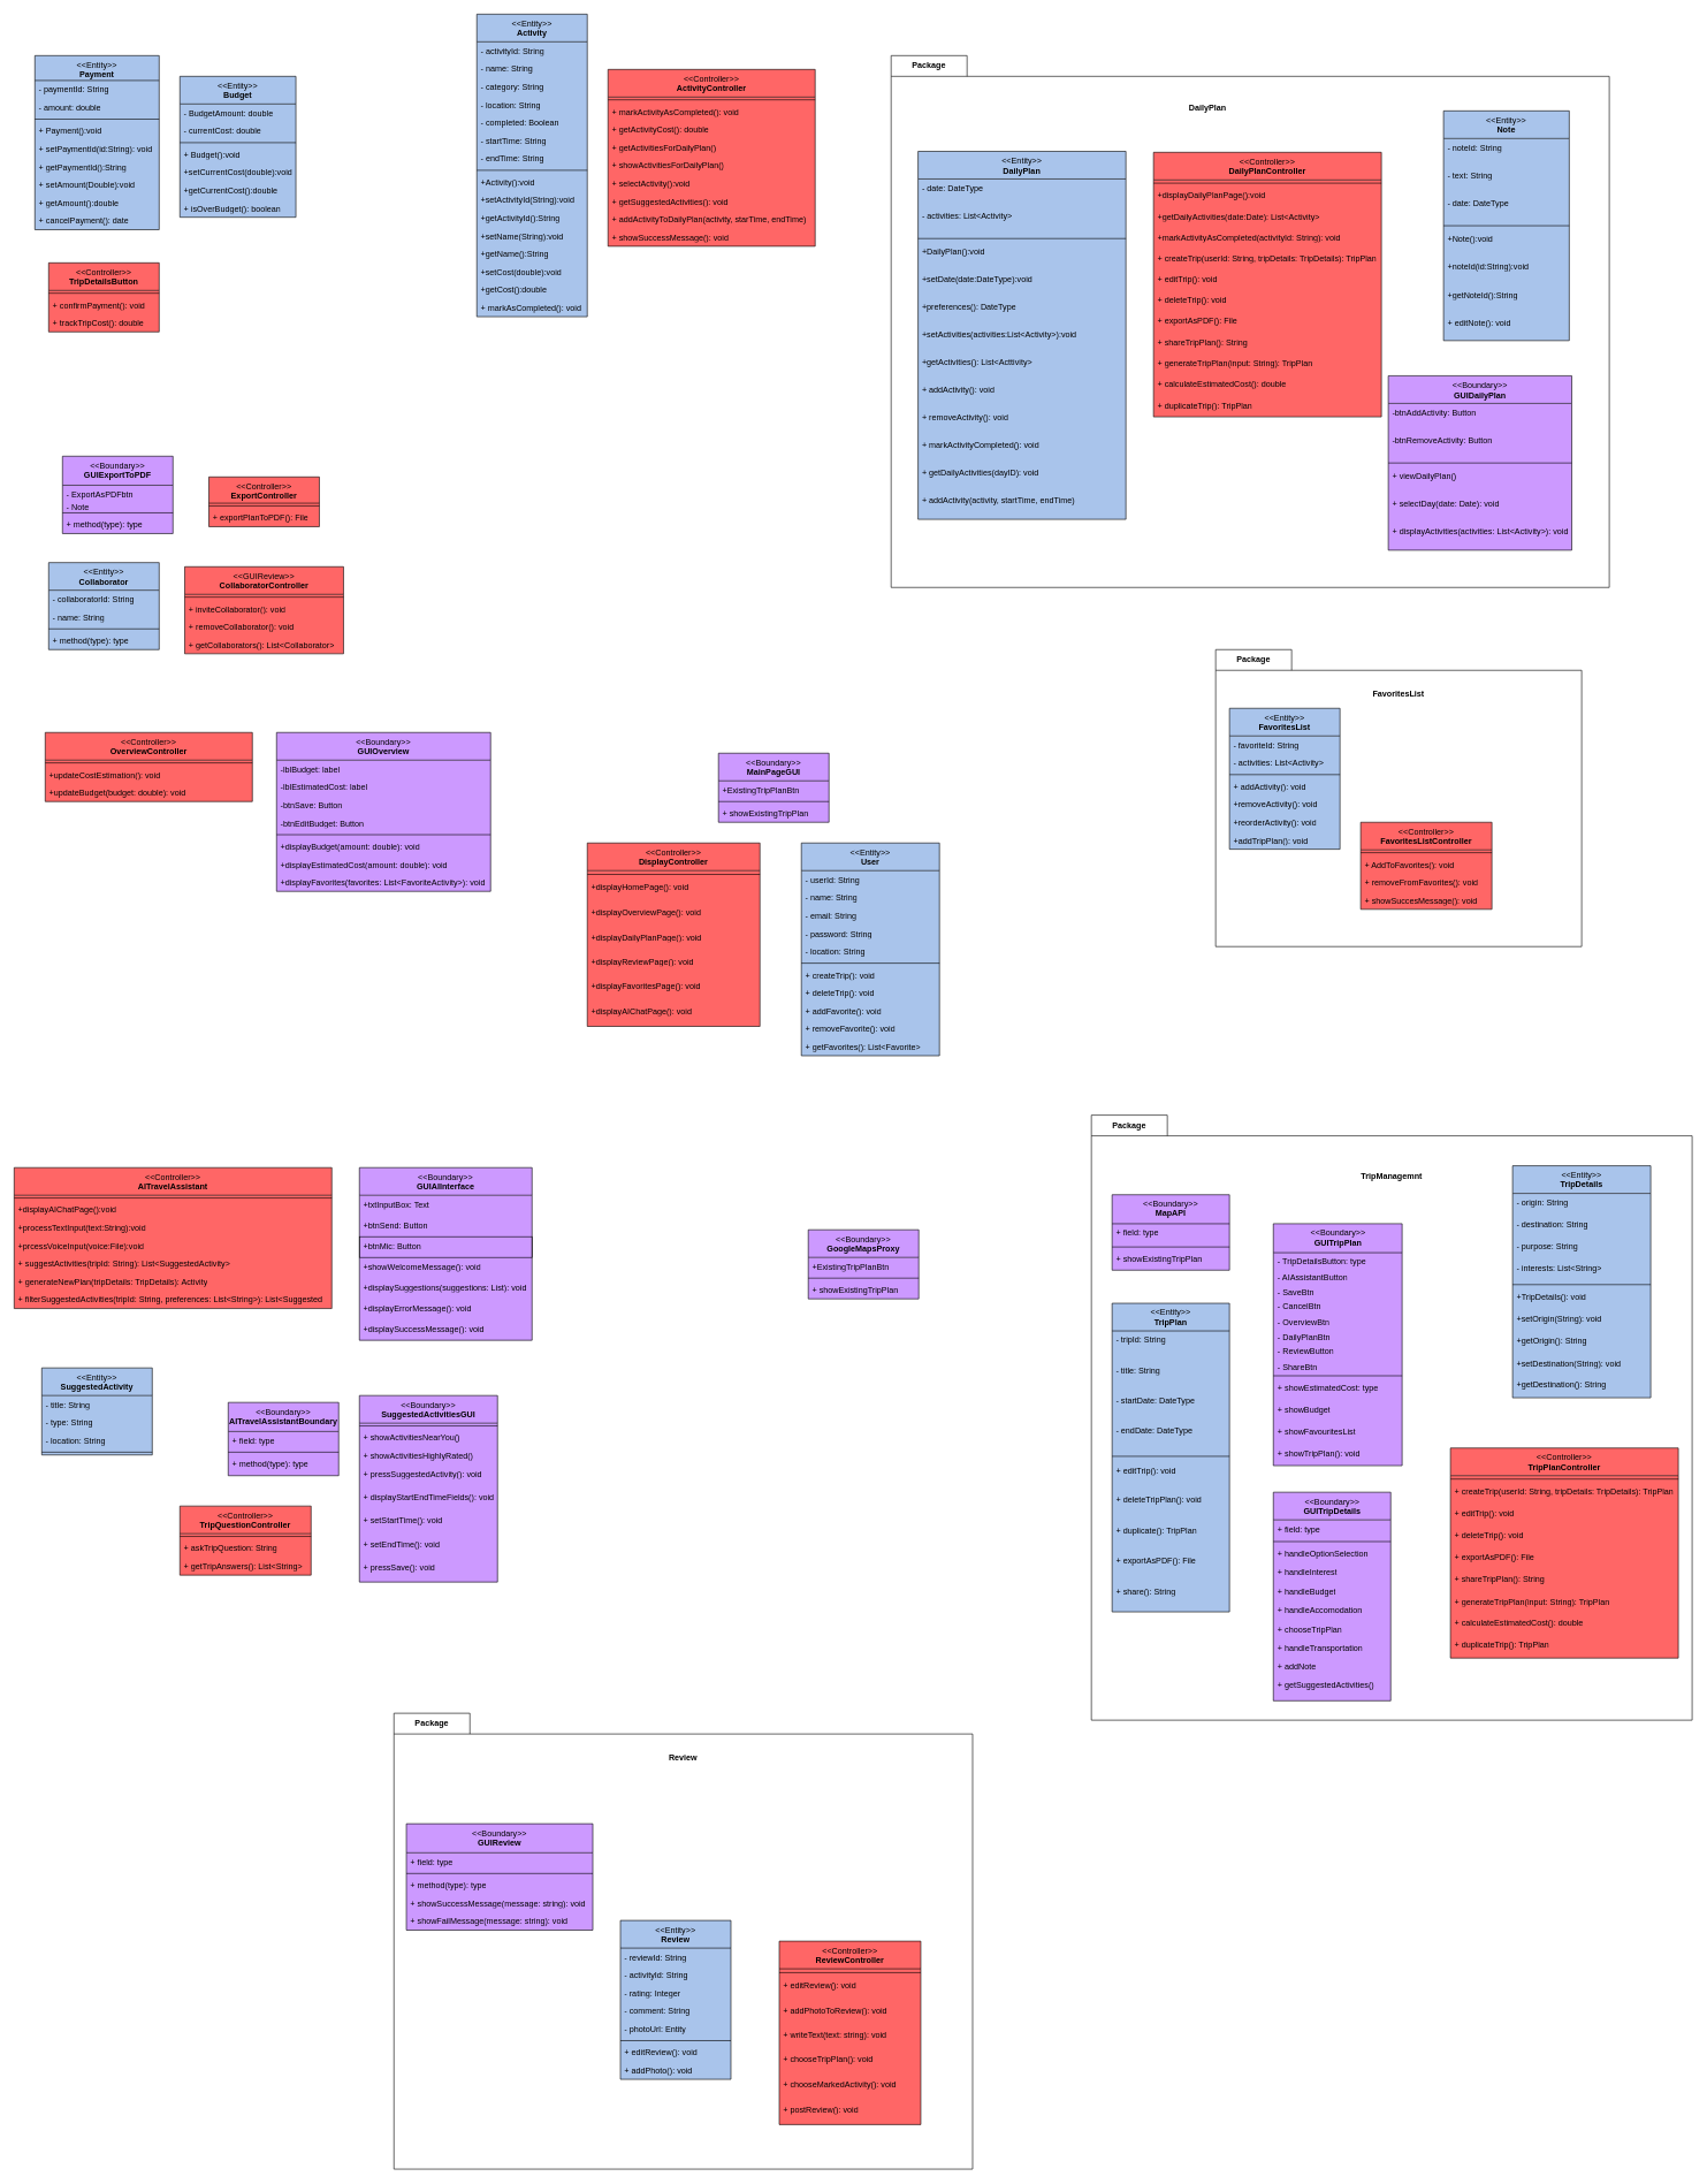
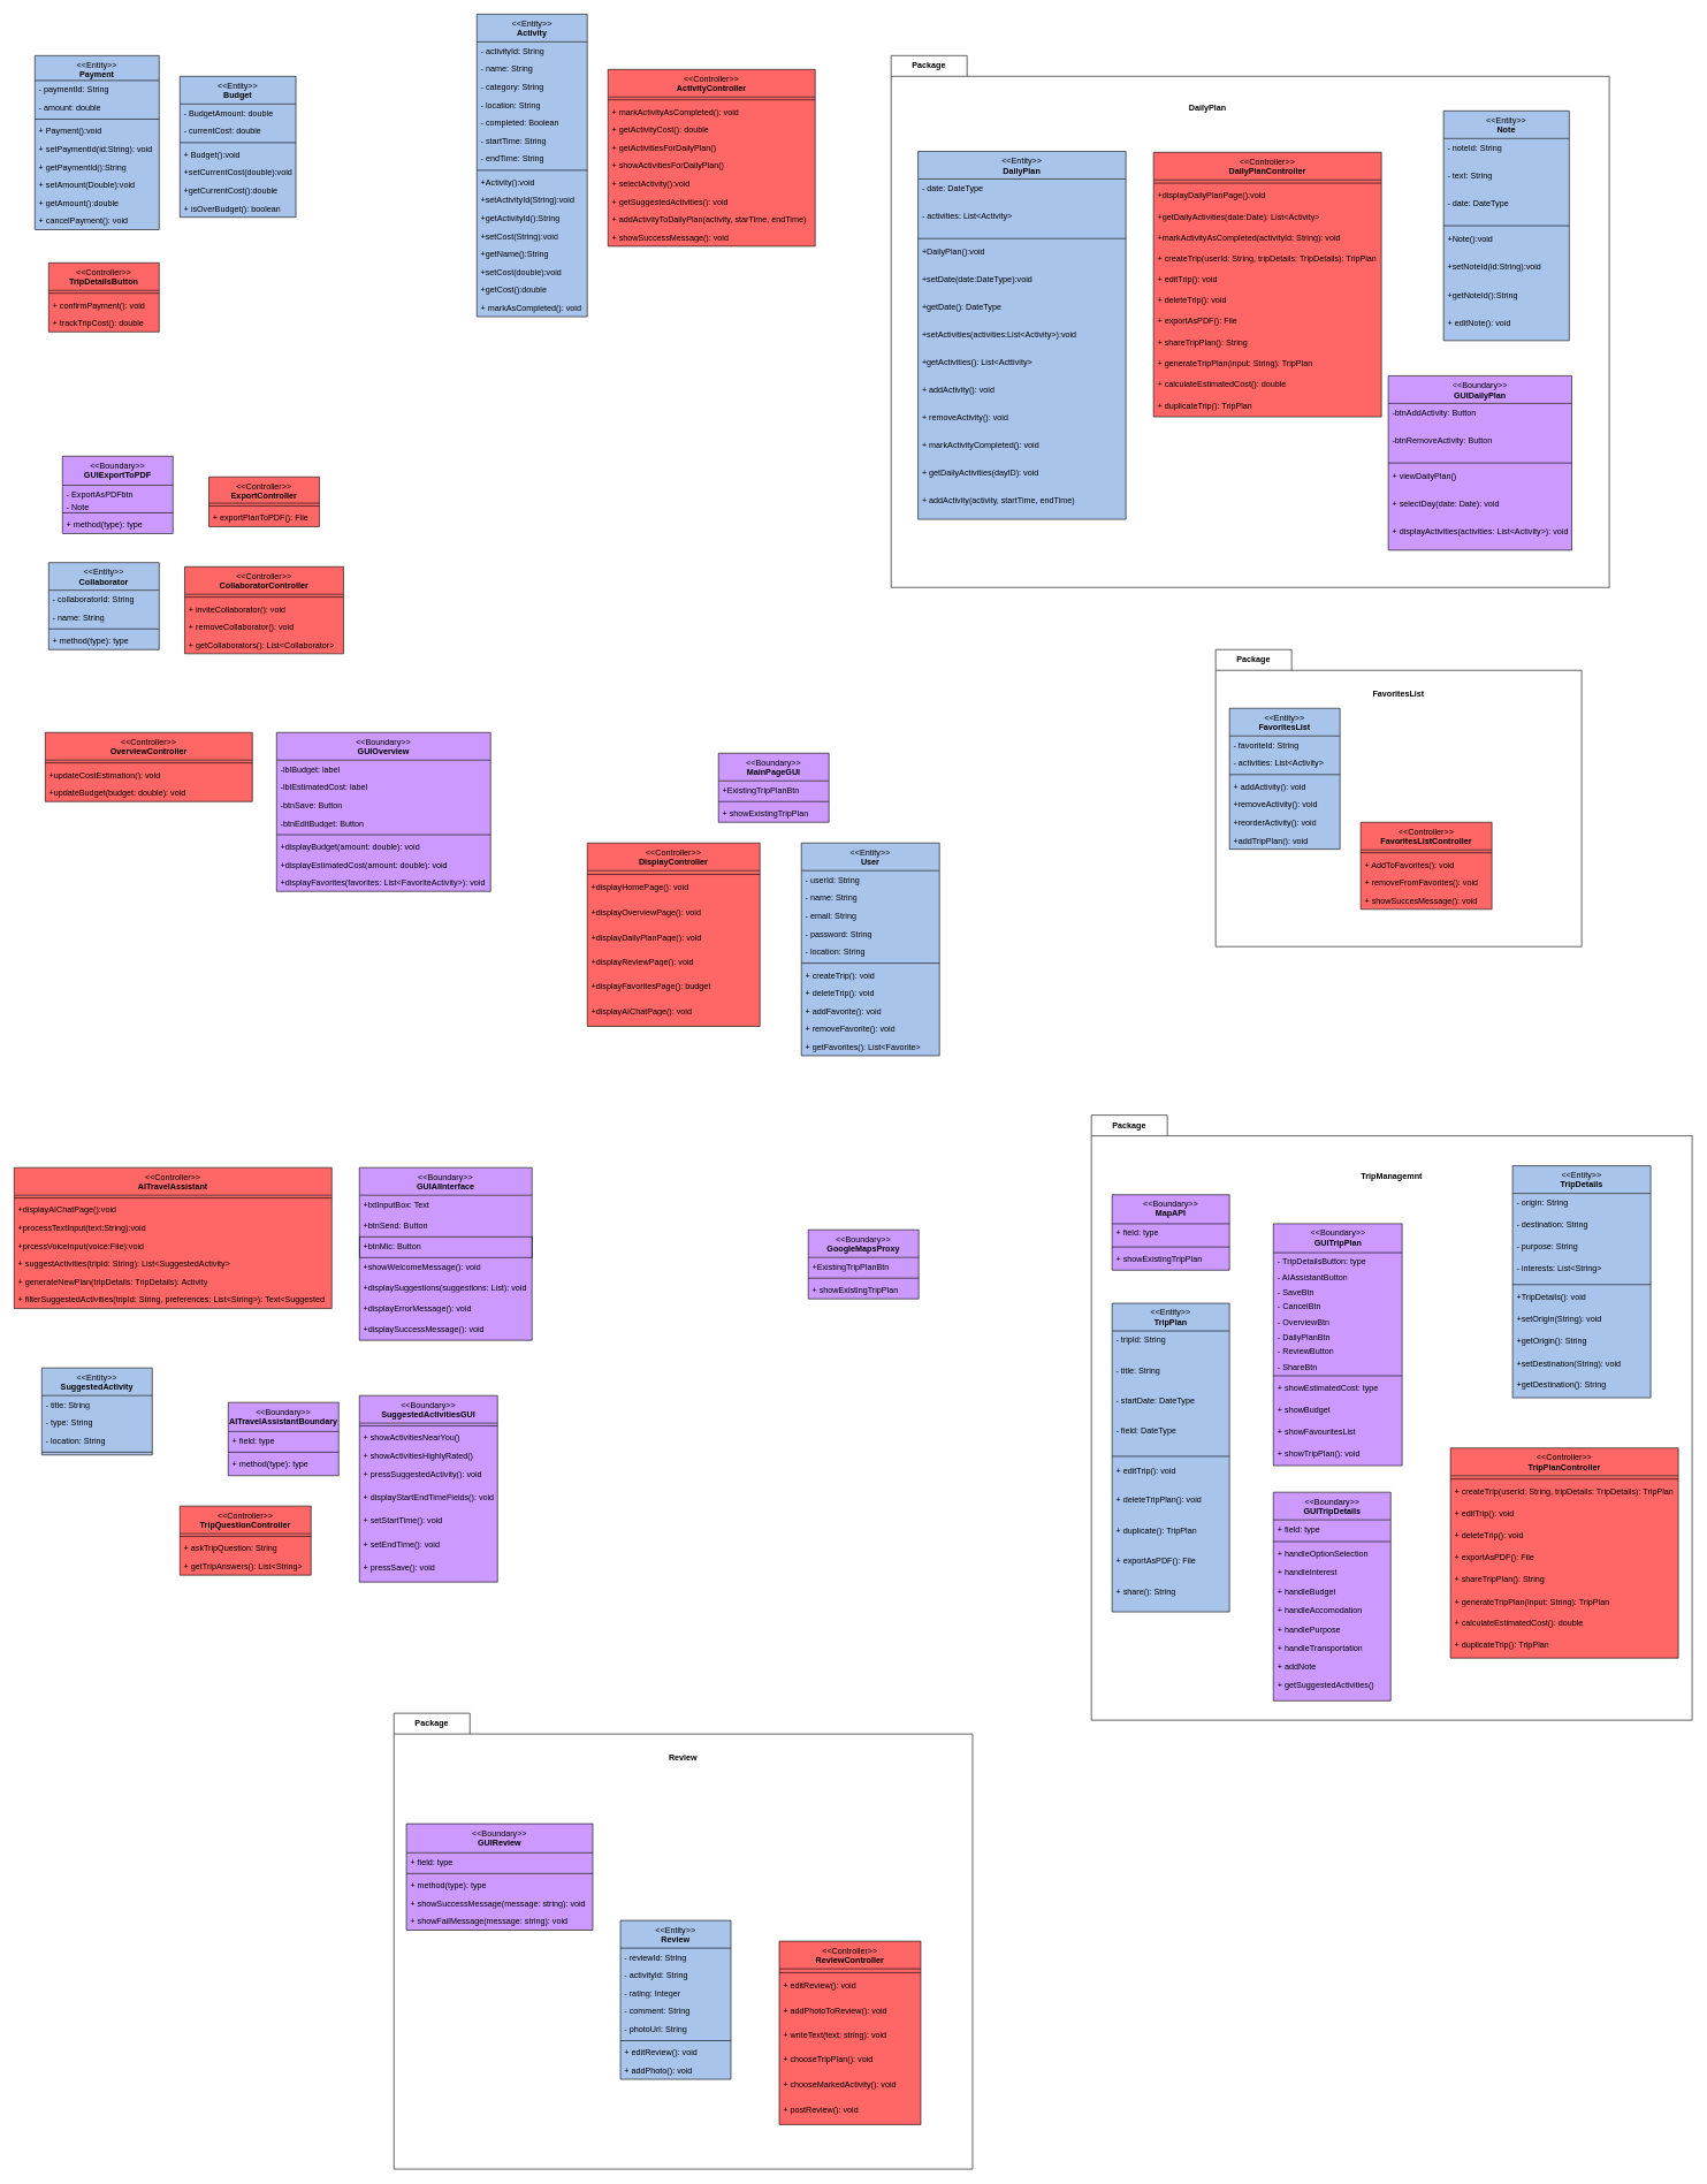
- <mxCell id="93" value="+ cancelPayment(): date" style="text;align=left;verticalAlign=top;spacingLeft=4;spacingRight=4;overflow=hidden;rotatable=0;points=[[0,0.5],[1,0.5]];portConstraint=eastwest;whiteSpace=wrap;html=1;fillStyle=auto;fontFamily=Helvetica;fontSize=12;fontColor=default;fontStyle=0;horizontal=1;" vertex="1" parent="84"><mxGeometry y="226" width="180" height="26" as="geometry" /></mxCell>
+ <mxCell id="93" value="+ cancelPayment(): void" style="text;align=left;verticalAlign=top;spacingLeft=4;spacingRight=4;overflow=hidden;rotatable=0;points=[[0,0.5],[1,0.5]];portConstraint=eastwest;whiteSpace=wrap;html=1;fillStyle=auto;fontFamily=Helvetica;fontSize=12;fontColor=default;fontStyle=0;horizontal=1;" vertex="1" parent="84"><mxGeometry y="226" width="180" height="26" as="geometry" /></mxCell>
- <mxCell id="14" value="+setName(String):void" style="text;align=left;verticalAlign=top;spacingLeft=4;spacingRight=4;overflow=hidden;rotatable=0;points=[[0,0.5],[1,0.5]];portConstraint=eastwest;whiteSpace=wrap;html=1;fillStyle=auto;fontFamily=Helvetica;fontSize=12;fontColor=default;fontStyle=0;horizontal=1;" vertex="1" parent="2"><mxGeometry y="308" width="160" height="26" as="geometry" /></mxCell>
+ <mxCell id="14" value="+setCost(String):void" style="text;align=left;verticalAlign=top;spacingLeft=4;spacingRight=4;overflow=hidden;rotatable=0;points=[[0,0.5],[1,0.5]];portConstraint=eastwest;whiteSpace=wrap;html=1;fillStyle=auto;fontFamily=Helvetica;fontSize=12;fontColor=default;fontStyle=0;horizontal=1;" vertex="1" parent="2"><mxGeometry y="308" width="160" height="26" as="geometry" /></mxCell>
- <mxCell id="208" value="+noteId(id:String):void" style="text;align=left;verticalAlign=top;spacingLeft=4;spacingRight=4;overflow=hidden;rotatable=0;points=[[0,0.5],[1,0.5]];portConstraint=eastwest;whiteSpace=wrap;html=1;fillStyle=auto;fontFamily=Helvetica;fontSize=12;fontColor=default;fontStyle=0;horizontal=1;" vertex="1" parent="202"><mxGeometry y="212.48" width="182.04" height="40.04" as="geometry" /></mxCell>
+ <mxCell id="208" value="+setNoteId(id:String):void" style="text;align=left;verticalAlign=top;spacingLeft=4;spacingRight=4;overflow=hidden;rotatable=0;points=[[0,0.5],[1,0.5]];portConstraint=eastwest;whiteSpace=wrap;html=1;fillStyle=auto;fontFamily=Helvetica;fontSize=12;fontColor=default;fontStyle=0;horizontal=1;" vertex="1" parent="202"><mxGeometry y="212.48" width="182.04" height="40.04" as="geometry" /></mxCell>
- <mxCell id="194" value="+preferences(): DateType" style="text;align=left;verticalAlign=top;spacingLeft=4;spacingRight=4;overflow=hidden;rotatable=0;points=[[0,0.5],[1,0.5]];portConstraint=eastwest;whiteSpace=wrap;html=1;fillStyle=auto;swimlaneFillColor=default;fontFamily=Helvetica;fontSize=12;fontColor=default;fontStyle=0;horizontal=1;" vertex="1" parent="188"><mxGeometry y="212.48" width="300.99" height="40.04" as="geometry" /></mxCell>
+ <mxCell id="194" value="+getDate(): DateType" style="text;align=left;verticalAlign=top;spacingLeft=4;spacingRight=4;overflow=hidden;rotatable=0;points=[[0,0.5],[1,0.5]];portConstraint=eastwest;whiteSpace=wrap;html=1;fillStyle=auto;swimlaneFillColor=default;fontFamily=Helvetica;fontSize=12;fontColor=default;fontStyle=0;horizontal=1;" vertex="1" parent="188"><mxGeometry y="212.48" width="300.99" height="40.04" as="geometry" /></mxCell>
- <mxCell id="102" value="&lt;div&gt;&lt;span style=&quot;font-weight: normal;&quot;&gt;&amp;lt;&amp;lt;GUIReview&amp;gt;&amp;gt;&lt;/span&gt;&lt;/div&gt;CollaboratorController" style="swimlane;fontStyle=1;align=center;verticalAlign=top;childLayout=stackLayout;horizontal=1;startSize=40;horizontalStack=0;resizeParent=1;resizeParentMax=0;resizeLast=0;collapsible=1;marginBottom=0;whiteSpace=wrap;html=1;strokeColor=default;swimlaneFillColor=#FF6666;fontFamily=Helvetica;fontSize=12;fontColor=default;fillColor=#FF6666;" vertex="1" parent="1"><mxGeometry x="267" y="820" width="230" height="126" as="geometry" /></mxCell>
+ <mxCell id="102" value="&lt;div&gt;&lt;span style=&quot;font-weight: normal;&quot;&gt;&amp;lt;&amp;lt;Controller&amp;gt;&amp;gt;&lt;/span&gt;&lt;/div&gt;CollaboratorController" style="swimlane;fontStyle=1;align=center;verticalAlign=top;childLayout=stackLayout;horizontal=1;startSize=40;horizontalStack=0;resizeParent=1;resizeParentMax=0;resizeLast=0;collapsible=1;marginBottom=0;whiteSpace=wrap;html=1;strokeColor=default;swimlaneFillColor=#FF6666;fontFamily=Helvetica;fontSize=12;fontColor=default;fillColor=#FF6666;" vertex="1" parent="1"><mxGeometry x="267" y="820" width="230" height="126" as="geometry" /></mxCell>
- <mxCell id="290" value="+displayFavoritesPage(): void" style="text;strokeColor=none;fillColor=none;align=left;verticalAlign=top;spacingLeft=4;spacingRight=4;overflow=hidden;rotatable=0;points=[[0,0.5],[1,0.5]];portConstraint=eastwest;whiteSpace=wrap;html=1;fontFamily=Helvetica;fontSize=12;fontColor=default;fontStyle=0;horizontal=1;" vertex="1" parent="284"><mxGeometry y="194" width="250" height="35.75" as="geometry" /></mxCell>
+ <mxCell id="290" value="+displayFavoritesPage(): budget" style="text;strokeColor=none;fillColor=none;align=left;verticalAlign=top;spacingLeft=4;spacingRight=4;overflow=hidden;rotatable=0;points=[[0,0.5],[1,0.5]];portConstraint=eastwest;whiteSpace=wrap;html=1;fontFamily=Helvetica;fontSize=12;fontColor=default;fontStyle=0;horizontal=1;" vertex="1" parent="284"><mxGeometry y="194" width="250" height="35.75" as="geometry" /></mxCell>
- <mxCell id="75" value="+ filterSuggestedActivities(tripId: String, preferences: List&amp;lt;String&amp;gt;): List&amp;lt;Suggested&amp;nbsp;" style="text;strokeColor=none;fillColor=none;align=left;verticalAlign=top;spacingLeft=4;spacingRight=4;overflow=hidden;rotatable=0;points=[[0,0.5],[1,0.5]];portConstraint=eastwest;whiteSpace=wrap;html=1;fontFamily=Helvetica;fontSize=12;fontColor=default;fontStyle=0;horizontal=1;" vertex="1" parent="68"><mxGeometry y="178" width="460" height="26" as="geometry" /></mxCell>
+ <mxCell id="75" value="+ filterSuggestedActivities(tripId: String, preferences: List&amp;lt;String&amp;gt;): Text&amp;lt;Suggested&amp;nbsp;" style="text;strokeColor=none;fillColor=none;align=left;verticalAlign=top;spacingLeft=4;spacingRight=4;overflow=hidden;rotatable=0;points=[[0,0.5],[1,0.5]];portConstraint=eastwest;whiteSpace=wrap;html=1;fontFamily=Helvetica;fontSize=12;fontColor=default;fontStyle=0;horizontal=1;" vertex="1" parent="68"><mxGeometry y="178" width="460" height="26" as="geometry" /></mxCell>
- <mxCell id="134" value="- endDate: DateType" style="text;strokeColor=none;fillColor=none;align=left;verticalAlign=top;spacingLeft=4;spacingRight=4;overflow=hidden;rotatable=0;points=[[0,0.5],[1,0.5]];portConstraint=eastwest;whiteSpace=wrap;html=1;fontFamily=Helvetica;fontSize=12;fontColor=default;fontStyle=0;horizontal=1;" vertex="1" parent="130"><mxGeometry y="171.112" width="170" height="43.704" as="geometry" /></mxCell>
+ <mxCell id="134" value="- field: DateType" style="text;strokeColor=none;fillColor=none;align=left;verticalAlign=top;spacingLeft=4;spacingRight=4;overflow=hidden;rotatable=0;points=[[0,0.5],[1,0.5]];portConstraint=eastwest;whiteSpace=wrap;html=1;fontFamily=Helvetica;fontSize=12;fontColor=default;fontStyle=0;horizontal=1;" vertex="1" parent="130"><mxGeometry y="171.112" width="170" height="43.704" as="geometry" /></mxCell>
- <mxCell id="166" value="&lt;div&gt;&lt;span style=&quot;font-weight: normal;&quot;&gt;+ chooseTripPlan&lt;/span&gt;&lt;/div&gt;&lt;div&gt;&lt;br&gt;&lt;/div&gt;" style="text;strokeColor=none;fillColor=none;align=left;verticalAlign=top;spacingLeft=4;spacingRight=4;overflow=hidden;rotatable=0;points=[[0,0.5],[1,0.5]];portConstraint=eastwest;whiteSpace=wrap;html=1;fontFamily=Helvetica;fontSize=12;fontColor=default;fontStyle=1;horizontal=1;" vertex="1" parent="159"><mxGeometry y="184.603" width="170" height="27.244" as="geometry" /></mxCell>
+ <mxCell id="166" value="&lt;div&gt;&lt;span style=&quot;font-weight: normal;&quot;&gt;+ handlePurpose&lt;/span&gt;&lt;/div&gt;&lt;div&gt;&lt;br&gt;&lt;/div&gt;" style="text;strokeColor=none;fillColor=none;align=left;verticalAlign=top;spacingLeft=4;spacingRight=4;overflow=hidden;rotatable=0;points=[[0,0.5],[1,0.5]];portConstraint=eastwest;whiteSpace=wrap;html=1;fontFamily=Helvetica;fontSize=12;fontColor=default;fontStyle=1;horizontal=1;" vertex="1" parent="159"><mxGeometry y="184.603" width="170" height="27.244" as="geometry" /></mxCell>
- <mxCell id="258" value="- photoUrl: Entity" style="text;align=left;verticalAlign=top;spacingLeft=4;spacingRight=4;overflow=hidden;rotatable=0;points=[[0,0.5],[1,0.5]];portConstraint=eastwest;whiteSpace=wrap;html=1;fillStyle=auto;fontFamily=Helvetica;fontSize=12;fontColor=default;fontStyle=0;horizontal=1;" vertex="1" parent="253"><mxGeometry y="144" width="160" height="26" as="geometry" /></mxCell>
+ <mxCell id="258" value="- photoUrl: String" style="text;align=left;verticalAlign=top;spacingLeft=4;spacingRight=4;overflow=hidden;rotatable=0;points=[[0,0.5],[1,0.5]];portConstraint=eastwest;whiteSpace=wrap;html=1;fillStyle=auto;fontFamily=Helvetica;fontSize=12;fontColor=default;fontStyle=0;horizontal=1;" vertex="1" parent="253"><mxGeometry y="144" width="160" height="26" as="geometry" /></mxCell>
